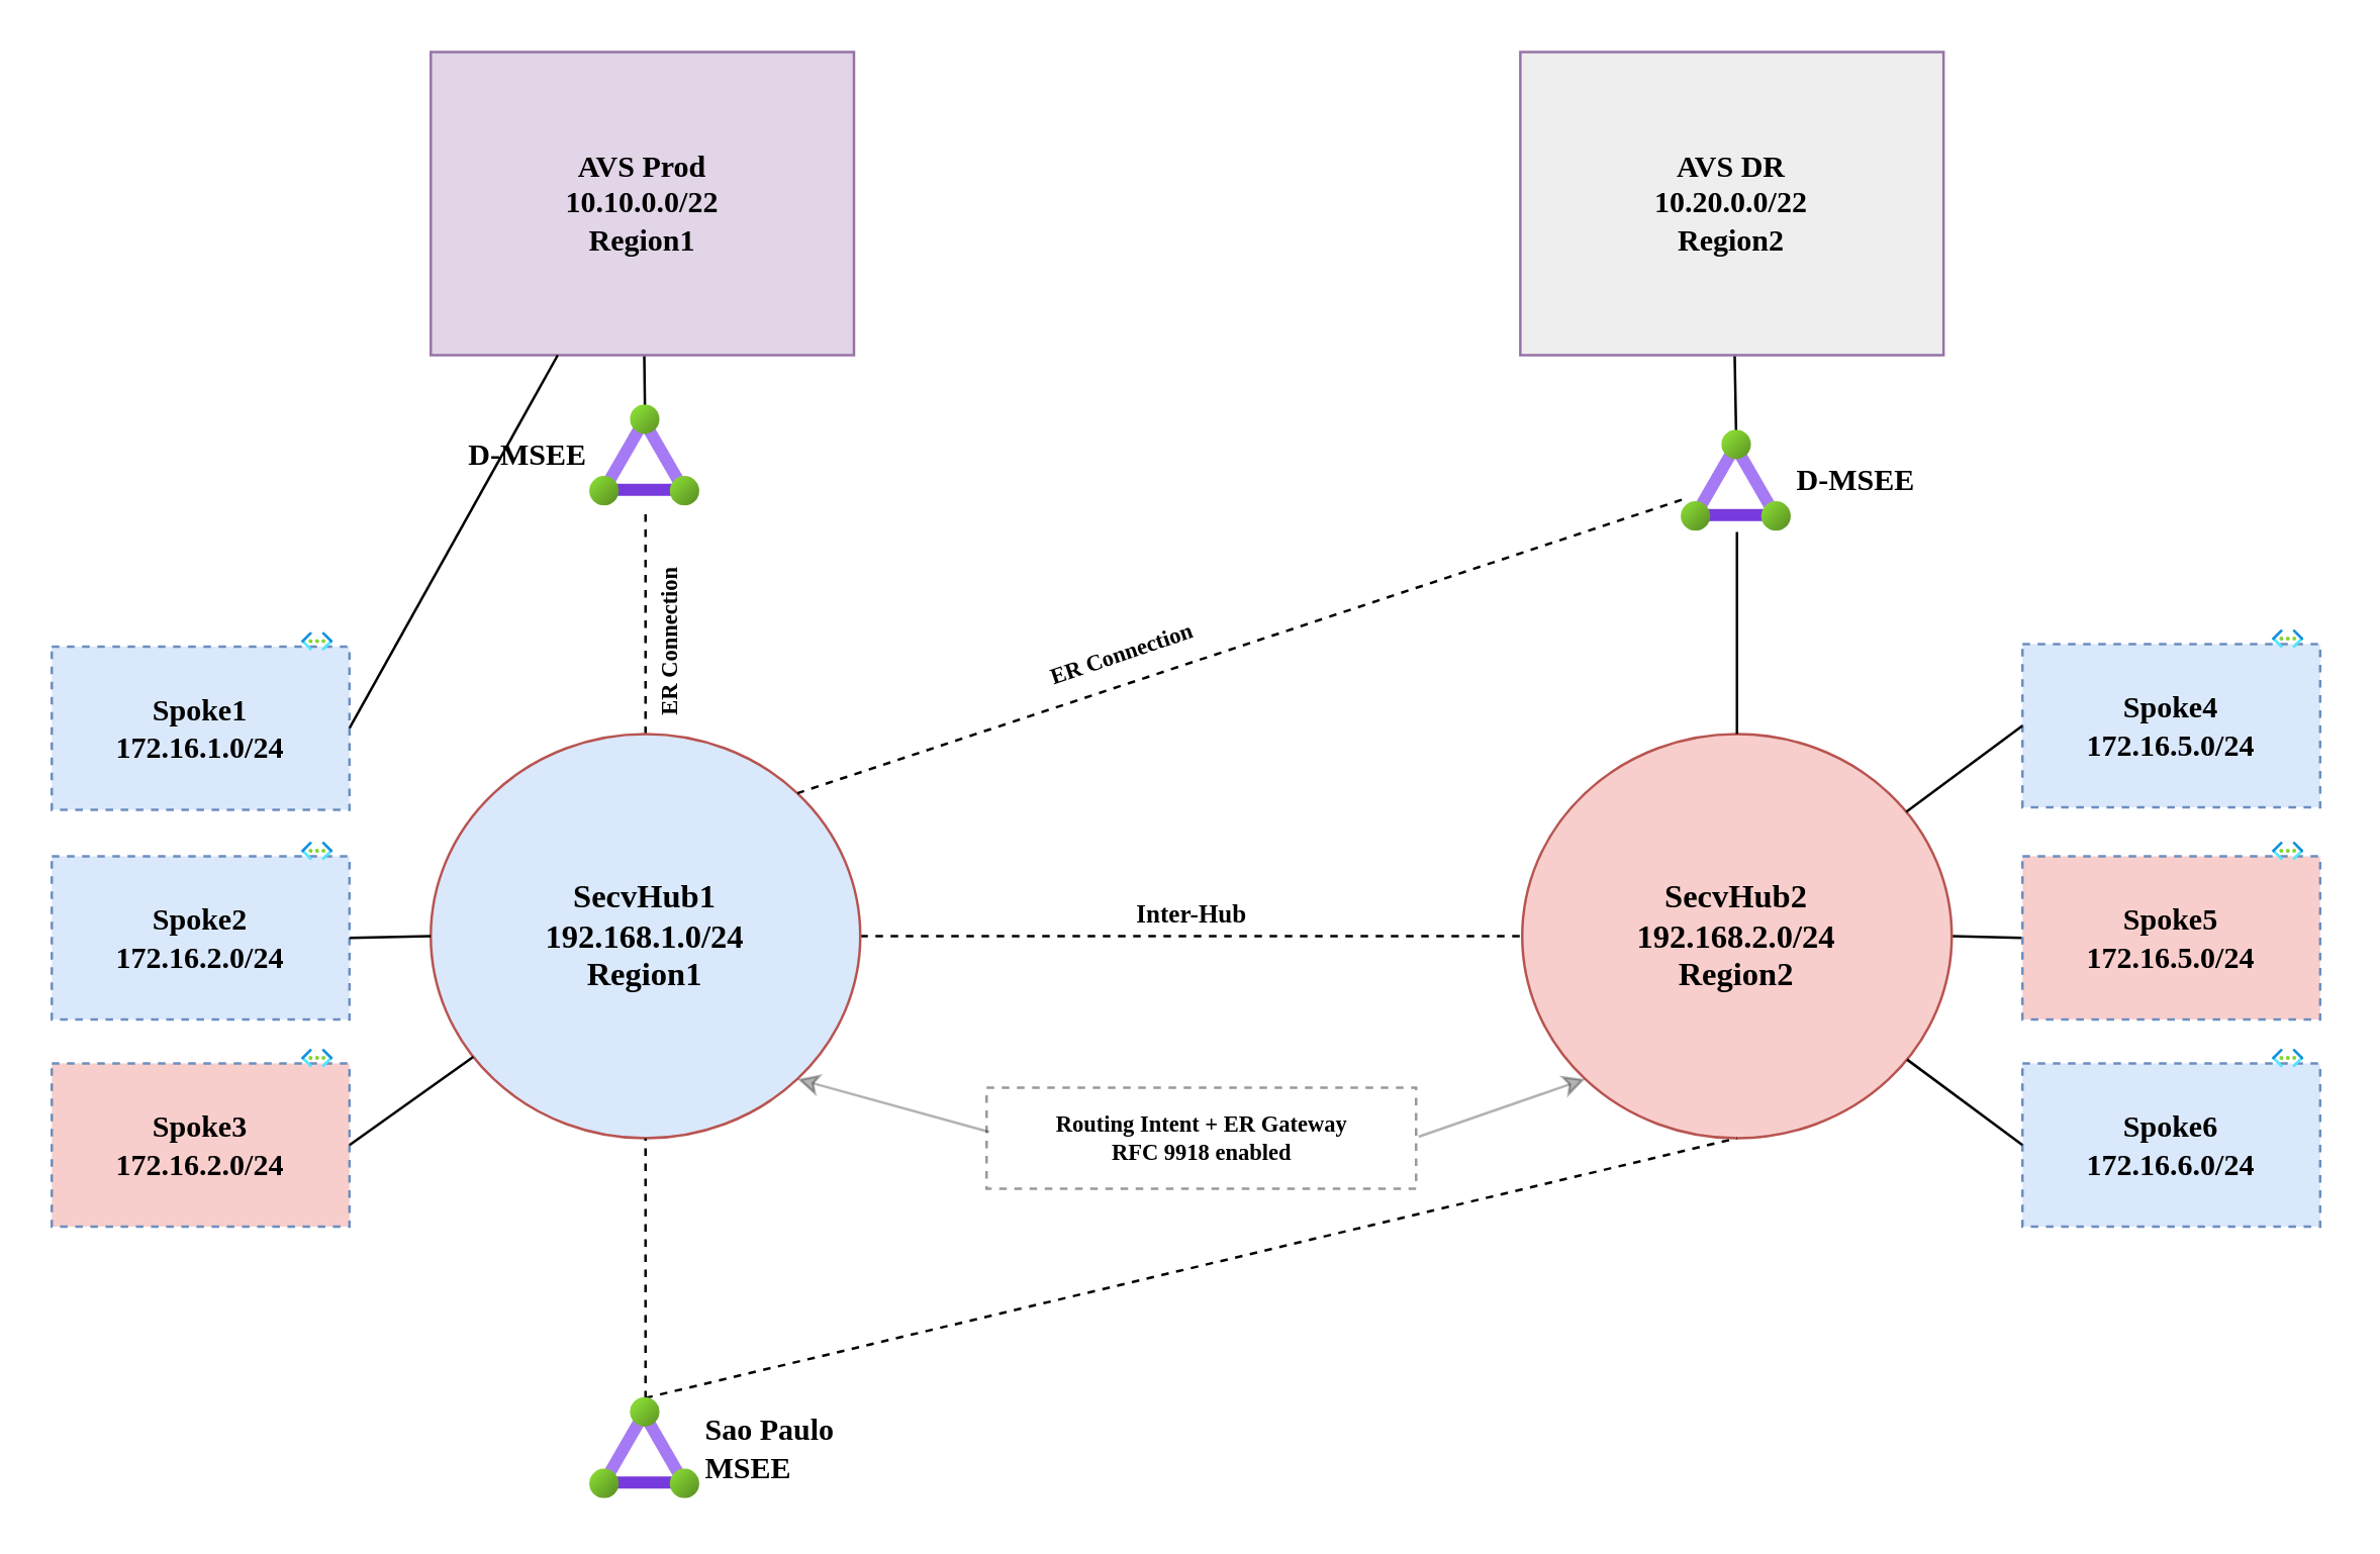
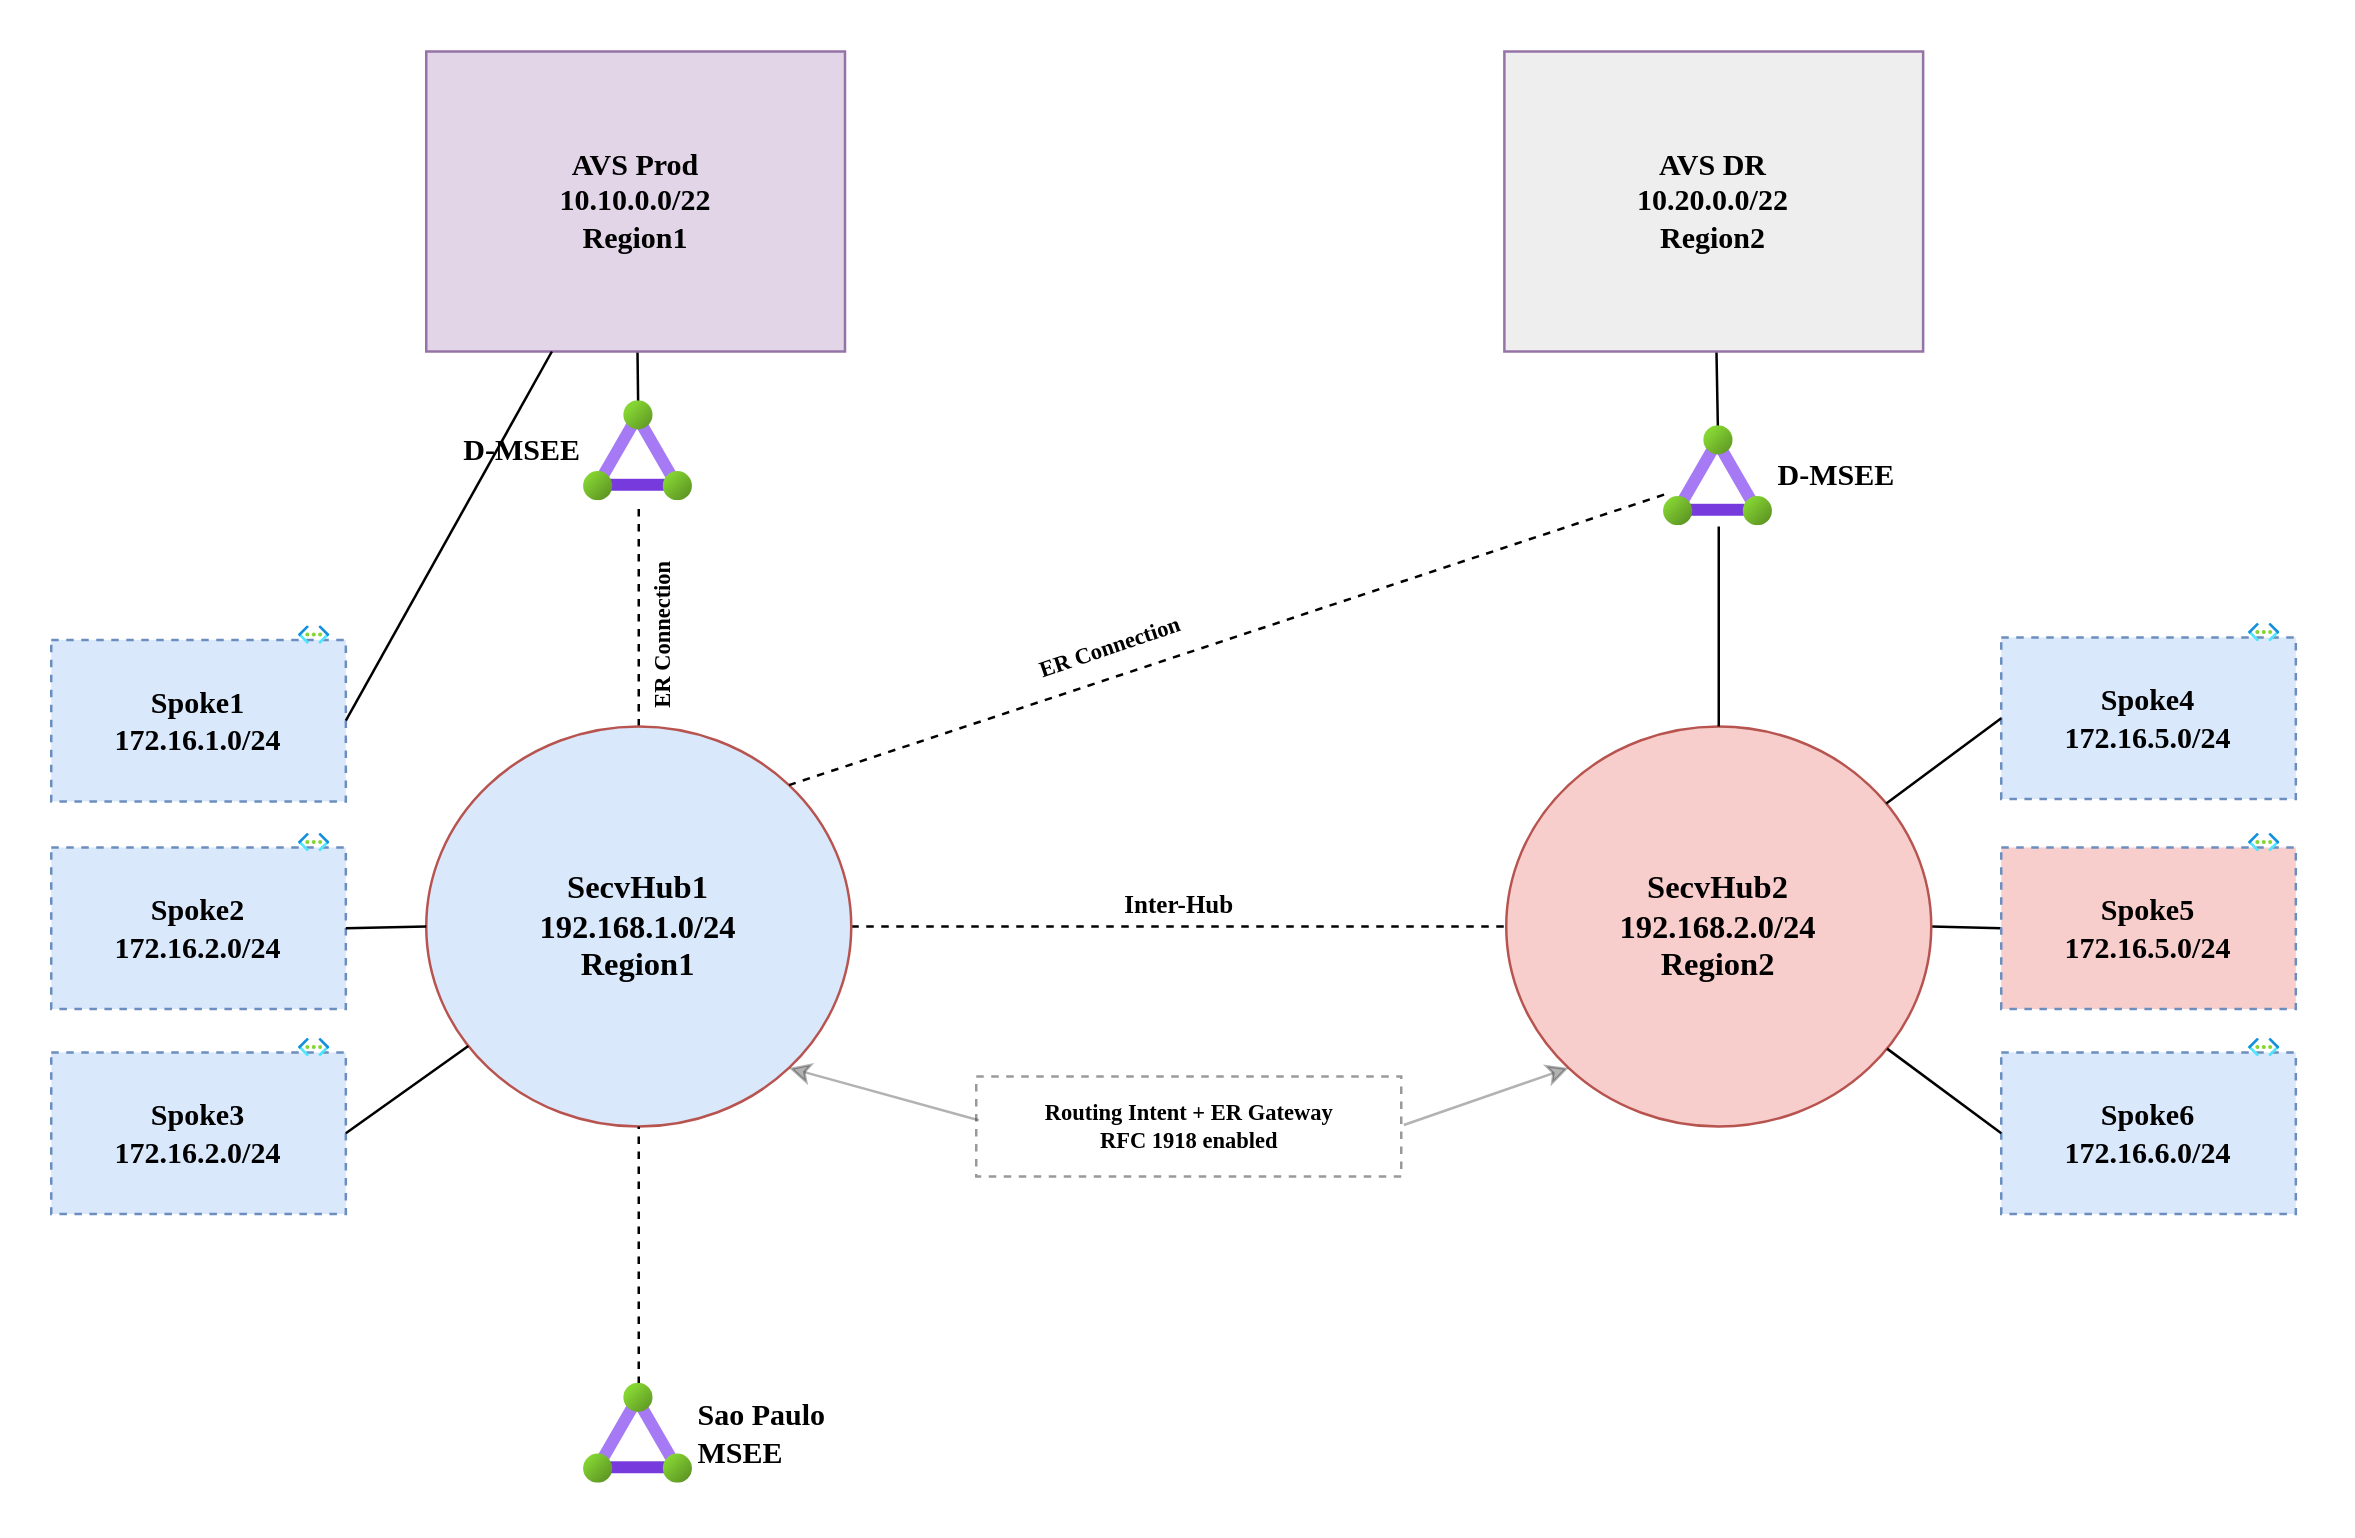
- <mxCell id="34" value="Routing Intent + ER Gateway&lt;br&gt;RFC 9918 enabled" style="text;html=1;align=center;verticalAlign=middle;resizable=0;points=[];autosize=1;strokeColor=default;fillColor=none;fontSize=9;fontFamily=Verdana;fontColor=default;hachureGap=4;fontSource=https%3A%2F%2Ffonts.googleapis.com%2Fcss%3Ffamily%3DArchitects%2BDaughter;fontStyle=1;opacity=40;dashed=1;" parent="1" vertex="1"><mxGeometry x="390" y="430" width="170" height="40" as="geometry" /></mxCell>
+ <mxCell id="34" value="Routing Intent + ER Gateway&lt;br&gt;RFC 1918 enabled" style="text;html=1;align=center;verticalAlign=middle;resizable=0;points=[];autosize=1;strokeColor=default;fillColor=none;fontSize=9;fontFamily=Verdana;fontColor=default;hachureGap=4;fontSource=https%3A%2F%2Ffonts.googleapis.com%2Fcss%3Ffamily%3DArchitects%2BDaughter;fontStyle=1;opacity=40;dashed=1;" parent="1" vertex="1"><mxGeometry x="390" y="430" width="170" height="40" as="geometry" /></mxCell>
- <mxCell id="10" value="&lt;font style=&quot;font-size: 12px;&quot;&gt;&lt;b&gt;Spoke3&lt;br style=&quot;font-size: 12px;&quot;&gt;172.16.2.0/24&lt;/b&gt;&lt;/font&gt;" style="whiteSpace=wrap;html=1;fillColor=#f8cecc;strokeColor=#6c8ebf;dashed=1;sketch=0;hachureGap=4;jiggle=2;curveFitting=1;fontFamily=Verdana;fontSize=12;" parent="9" vertex="1"><mxGeometry y="5.385" width="117.829" height="64.615" as="geometry" /></mxCell>
+ <mxCell id="10" value="&lt;font style=&quot;font-size: 12px;&quot;&gt;&lt;b&gt;Spoke3&lt;br style=&quot;font-size: 12px;&quot;&gt;172.16.2.0/24&lt;/b&gt;&lt;/font&gt;" style="whiteSpace=wrap;html=1;fillColor=#dae8fc;strokeColor=#6c8ebf;dashed=1;sketch=0;hachureGap=4;jiggle=2;curveFitting=1;fontFamily=Verdana;fontSize=12;" parent="9" vertex="1"><mxGeometry y="5.385" width="117.829" height="64.615" as="geometry" /></mxCell>
- <mxCell id="29" style="edgeStyle=none;hachureGap=4;html=1;entryX=0.5;entryY=1;entryDx=0;entryDy=0;fontFamily=Verdana;fontSource=https%3A%2F%2Ffonts.googleapis.com%2Fcss%3Ffamily%3DArchitects%2BDaughter;fontSize=12;endArrow=none;endFill=0;dashed=1;exitX=0.497;exitY=-0.004;exitDx=0;exitDy=0;exitPerimeter=0;" edge="1" parent="1" source="30" target="19"><mxGeometry relative="1" as="geometry"><mxPoint x="270" y="560" as="sourcePoint" /></mxGeometry></mxCell>
